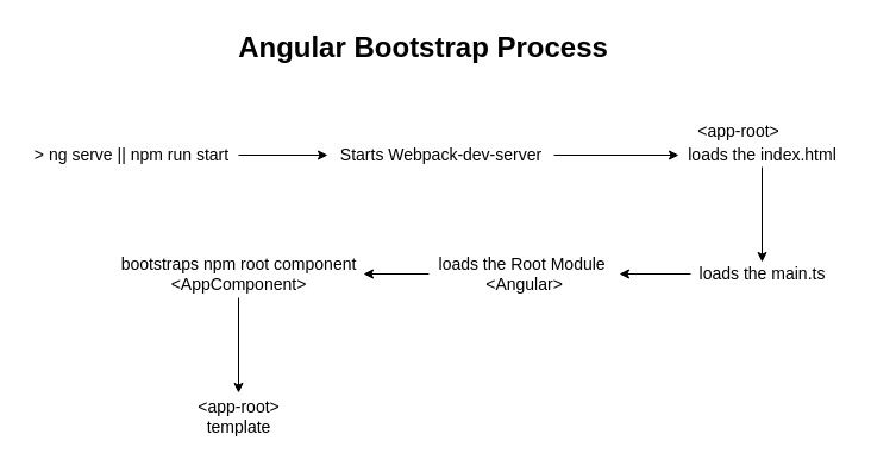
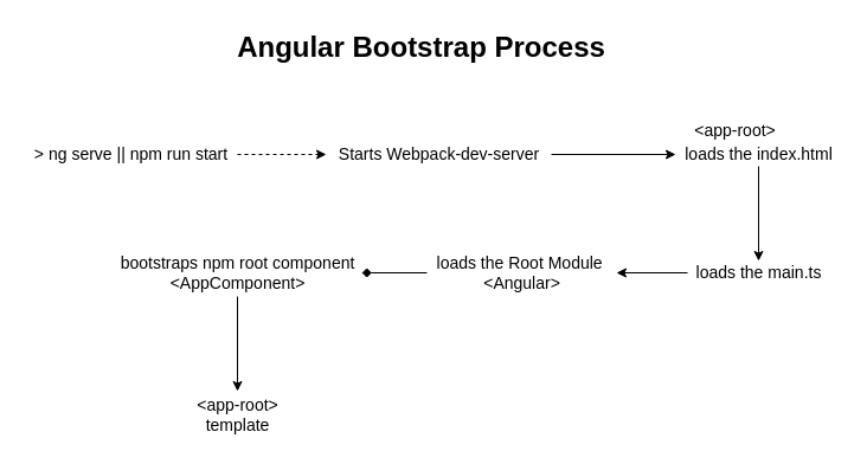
- <mxCell id="2" value="" style="edgeStyle=orthogonalEdgeStyle;rounded=0;orthogonalLoop=1;jettySize=auto;html=1;fontSize=14;" edge="1" parent="1" source="3" target="5"><mxGeometry relative="1" as="geometry" /></mxCell>
+ <mxCell id="2" value="" style="edgeStyle=orthogonalEdgeStyle;rounded=0;orthogonalLoop=1;jettySize=auto;html=1;fontSize=14;dashed=1;" edge="1" parent="1" source="3" target="5"><mxGeometry relative="1" as="geometry" /></mxCell>
- <mxCell id="10" value="" style="edgeStyle=orthogonalEdgeStyle;rounded=0;orthogonalLoop=1;jettySize=auto;html=1;fontSize=14;" edge="1" parent="1" source="11" target="13"><mxGeometry relative="1" as="geometry" /></mxCell>
+ <mxCell id="10" value="" style="edgeStyle=orthogonalEdgeStyle;rounded=0;orthogonalLoop=1;jettySize=auto;html=1;fontSize=14;endArrow=diamond;" edge="1" parent="1" source="11" target="13"><mxGeometry relative="1" as="geometry" /></mxCell>
